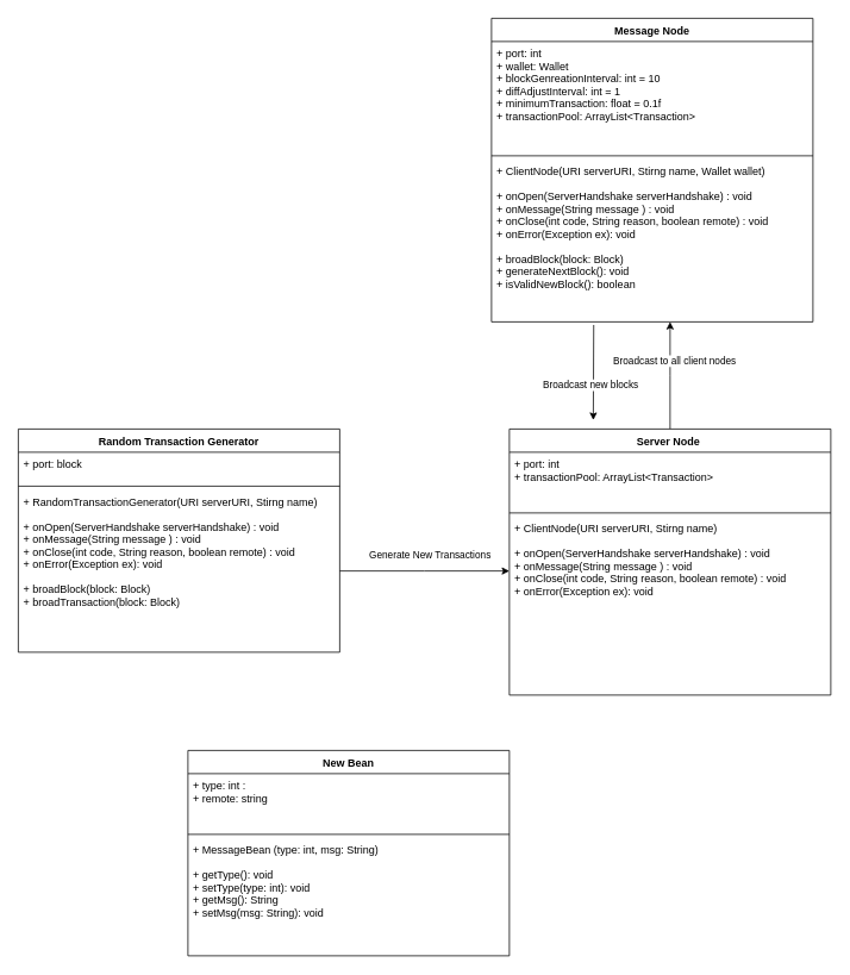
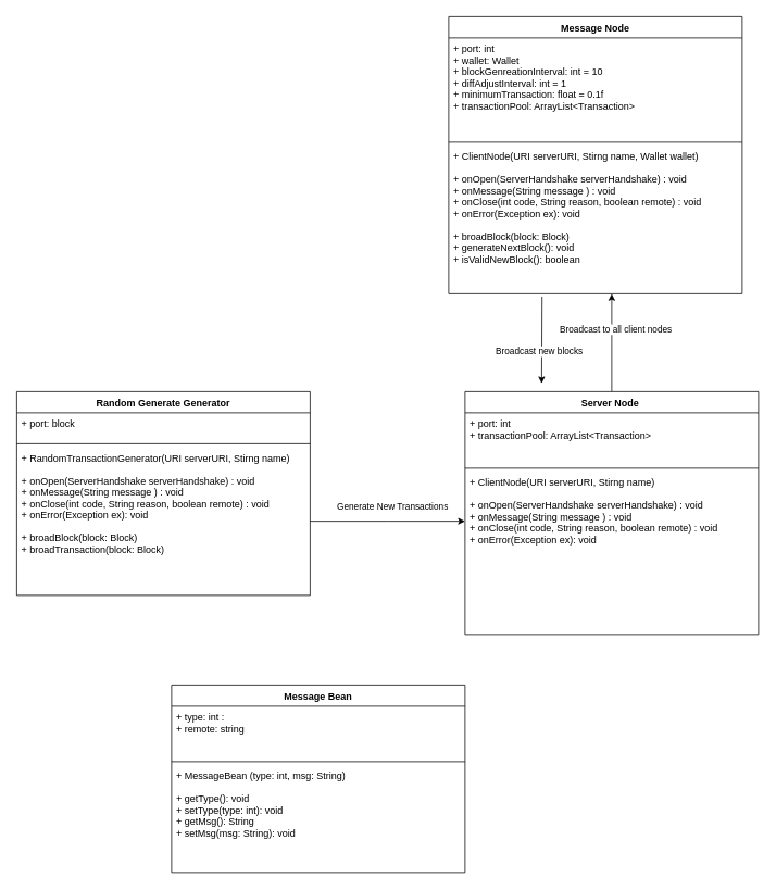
- <mxCell id="12" value="Random Transaction Generator" style="swimlane;fontStyle=1;align=center;verticalAlign=top;childLayout=stackLayout;horizontal=1;startSize=26;horizontalStack=0;resizeParent=1;resizeParentMax=0;resizeLast=0;collapsible=1;marginBottom=0;" vertex="1" parent="1"><mxGeometry x="20" y="480" width="360" height="250" as="geometry" /></mxCell>
+ <mxCell id="12" value="Random Generate Generator" style="swimlane;fontStyle=1;align=center;verticalAlign=top;childLayout=stackLayout;horizontal=1;startSize=26;horizontalStack=0;resizeParent=1;resizeParentMax=0;resizeLast=0;collapsible=1;marginBottom=0;" vertex="1" parent="1"><mxGeometry x="20" y="480" width="360" height="250" as="geometry" /></mxCell>
- <mxCell id="20" value="New Bean" style="swimlane;fontStyle=1;align=center;verticalAlign=top;childLayout=stackLayout;horizontal=1;startSize=26;horizontalStack=0;resizeParent=1;resizeParentMax=0;resizeLast=0;collapsible=1;marginBottom=0;" vertex="1" parent="1"><mxGeometry x="210" y="840" width="360" height="230" as="geometry" /></mxCell>
+ <mxCell id="20" value="Message Bean" style="swimlane;fontStyle=1;align=center;verticalAlign=top;childLayout=stackLayout;horizontal=1;startSize=26;horizontalStack=0;resizeParent=1;resizeParentMax=0;resizeLast=0;collapsible=1;marginBottom=0;" vertex="1" parent="1"><mxGeometry x="210" y="840" width="360" height="230" as="geometry" /></mxCell>
